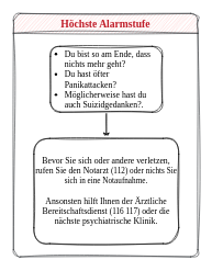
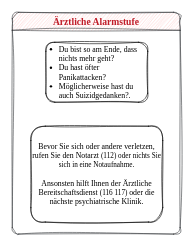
- <mxCell id="2" value="&lt;font size=&quot;1&quot;&gt;&lt;b&gt;&lt;font style=&quot;font-size: 16px;&quot; color=&quot;#c01c28&quot;&gt;Höchste Alarmstufe&lt;/font&gt;&lt;/b&gt;&lt;/font&gt;" style="swimlane;whiteSpace=wrap;html=1;hachureGap=4;strokeColor=#36393d;fontFamily=Architects Daughter;fillColor=#ffcccc;rounded=1;sketch=1;curveFitting=1;jiggle=2;startSize=30;gradientColor=none;arcSize=12;" parent="1" vertex="1"><mxGeometry x="20" y="20" width="280" height="370" as="geometry"><mxRectangle x="90" y="390" width="200" height="30" as="alternateBounds" /></mxGeometry></mxCell>
+ <mxCell id="2" value="&lt;font size=&quot;1&quot;&gt;&lt;b&gt;&lt;font style=&quot;font-size: 16px;&quot; color=&quot;#c01c28&quot;&gt;Ärztliche Alarmstufe&lt;/font&gt;&lt;/b&gt;&lt;/font&gt;" style="swimlane;whiteSpace=wrap;html=1;hachureGap=4;strokeColor=#36393d;fontFamily=Architects Daughter;fillColor=#ffcccc;rounded=1;sketch=1;curveFitting=1;jiggle=2;startSize=30;gradientColor=none;arcSize=12;" parent="1" vertex="1"><mxGeometry x="20" y="20" width="280" height="370" as="geometry"><mxRectangle x="90" y="390" width="200" height="30" as="alternateBounds" /></mxGeometry></mxCell>
- <mxCell id="3" style="edgeStyle=orthogonalEdgeStyle;rounded=0;sketch=1;hachureGap=4;jiggle=2;curveFitting=1;orthogonalLoop=1;jettySize=auto;html=1;exitX=0.5;exitY=1;exitDx=0;exitDy=0;entryX=0.5;entryY=0;entryDx=0;entryDy=0;fontFamily=Architects Daughter;fontSource=https%3A%2F%2Ffonts.googleapis.com%2Fcss%3Ffamily%3DArchitects%2BDaughter;" edge="1" parent="2" source="4" target="5"><mxGeometry relative="1" as="geometry" /></mxCell>
